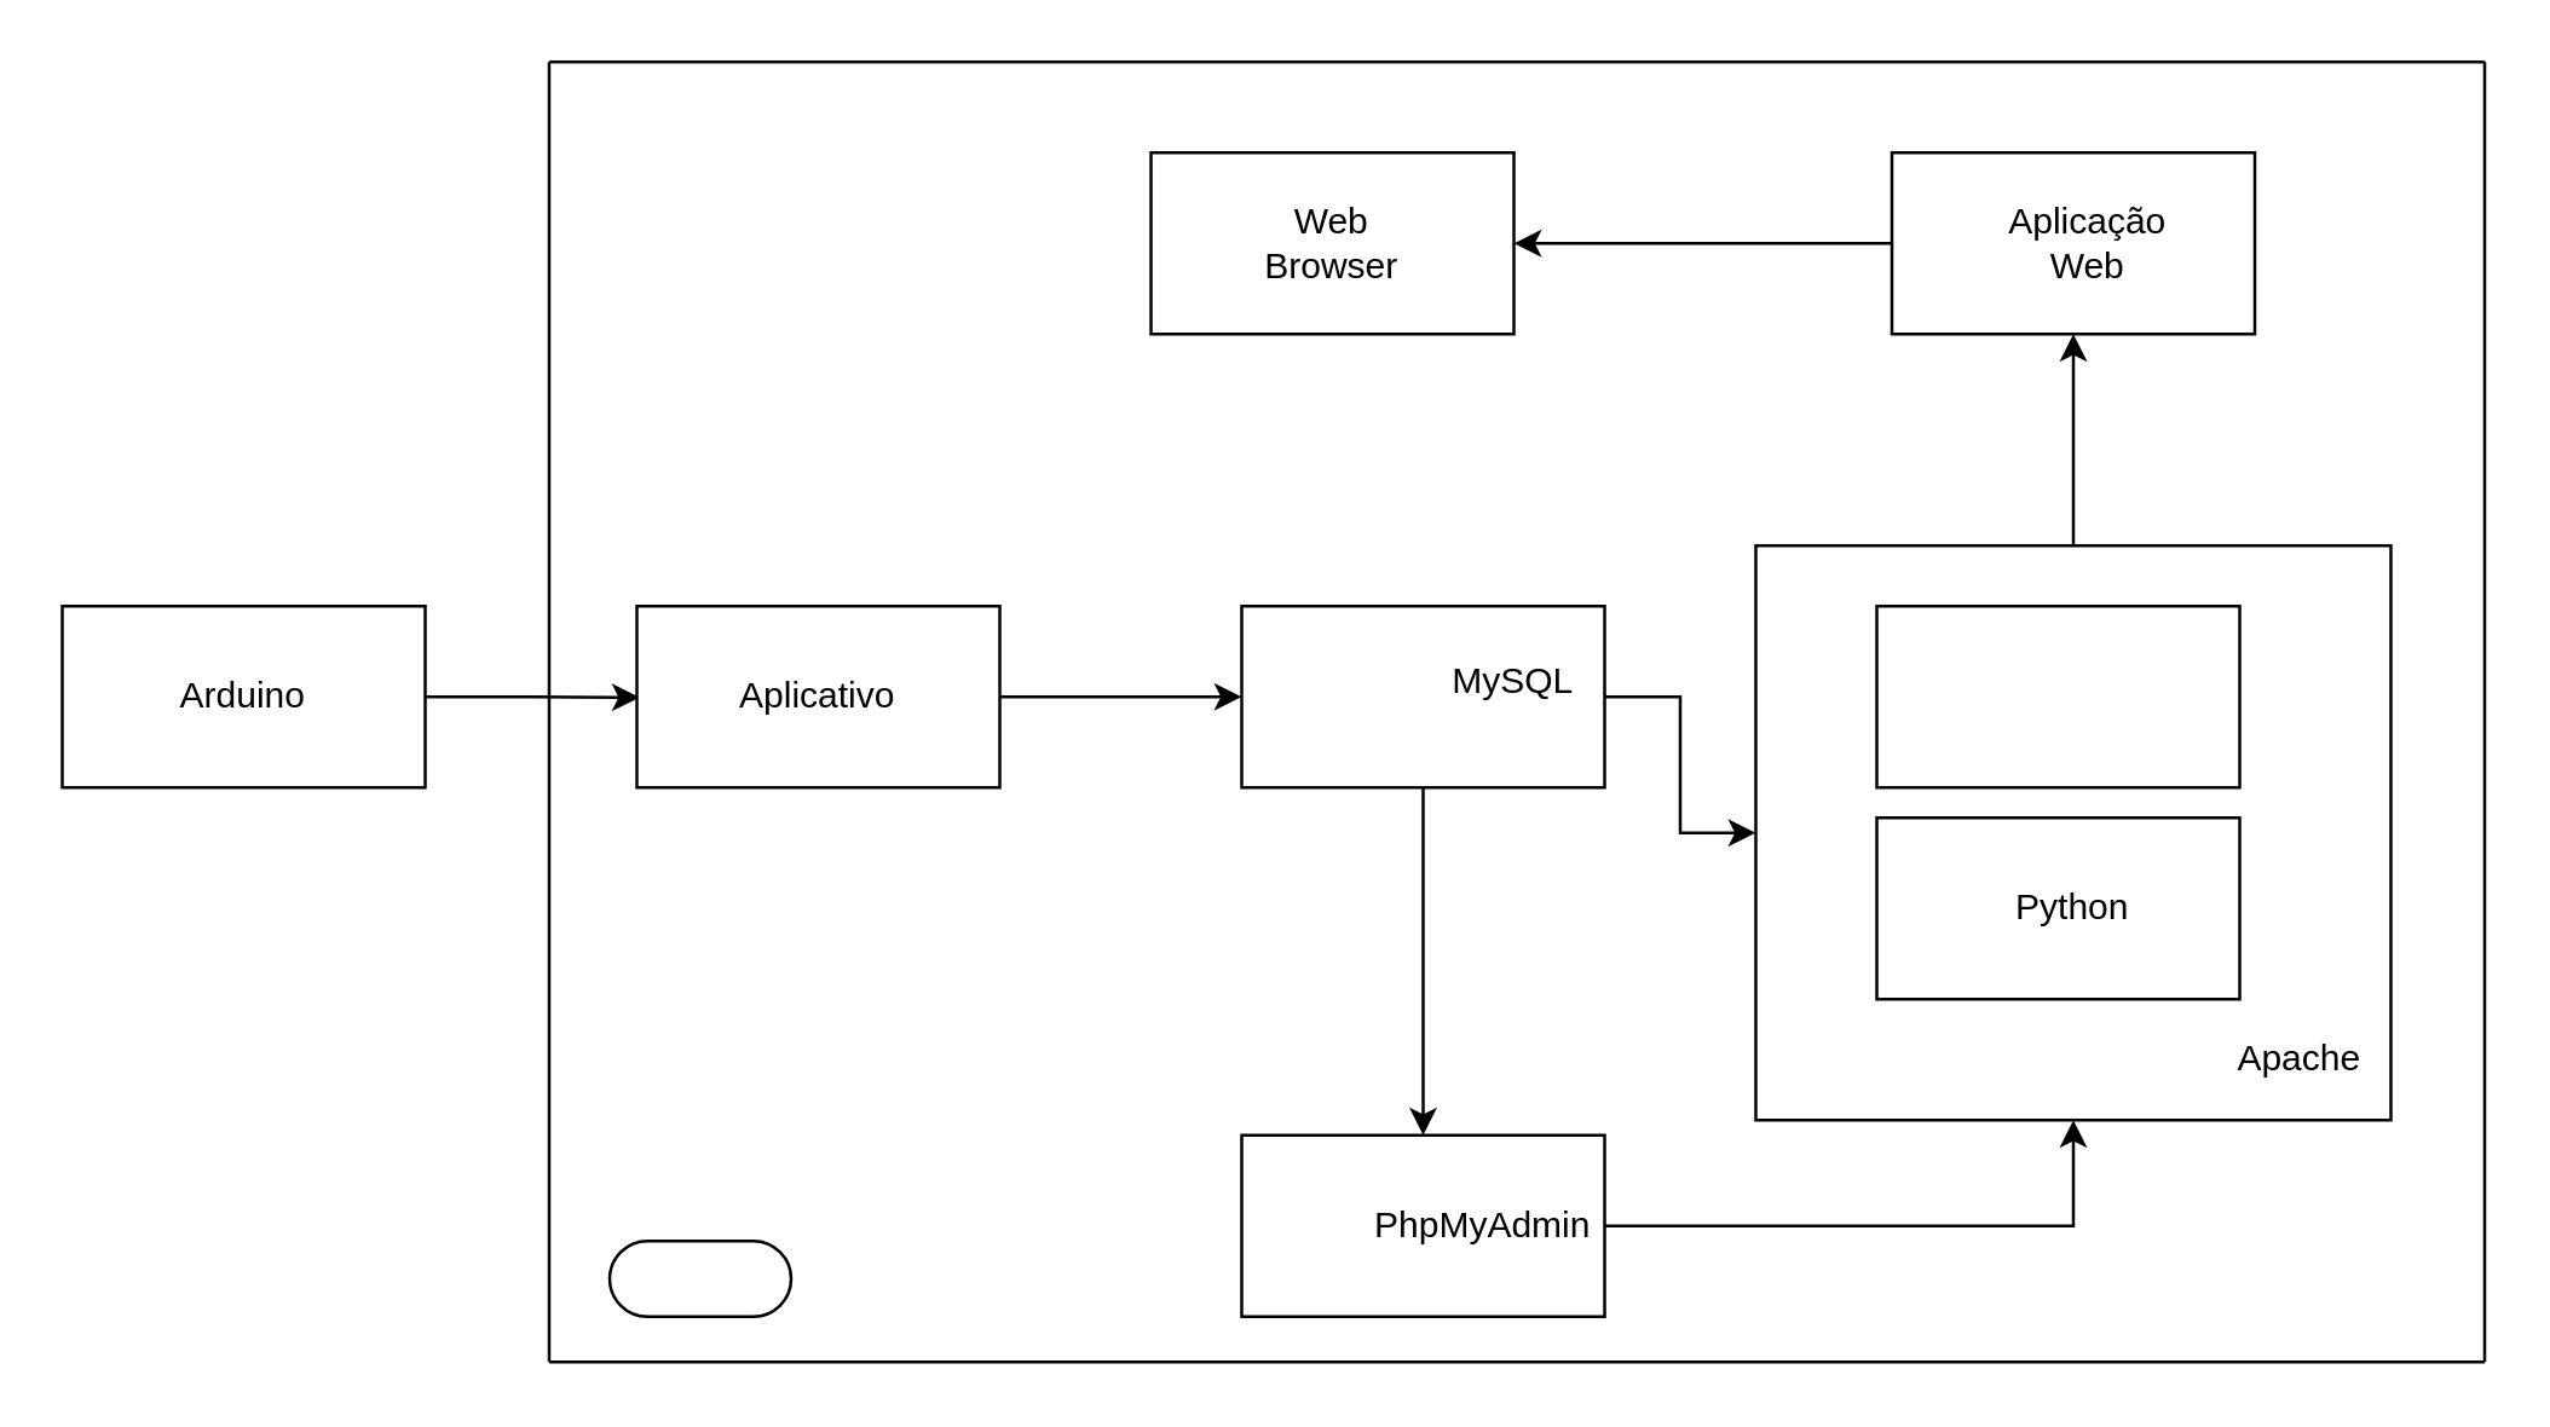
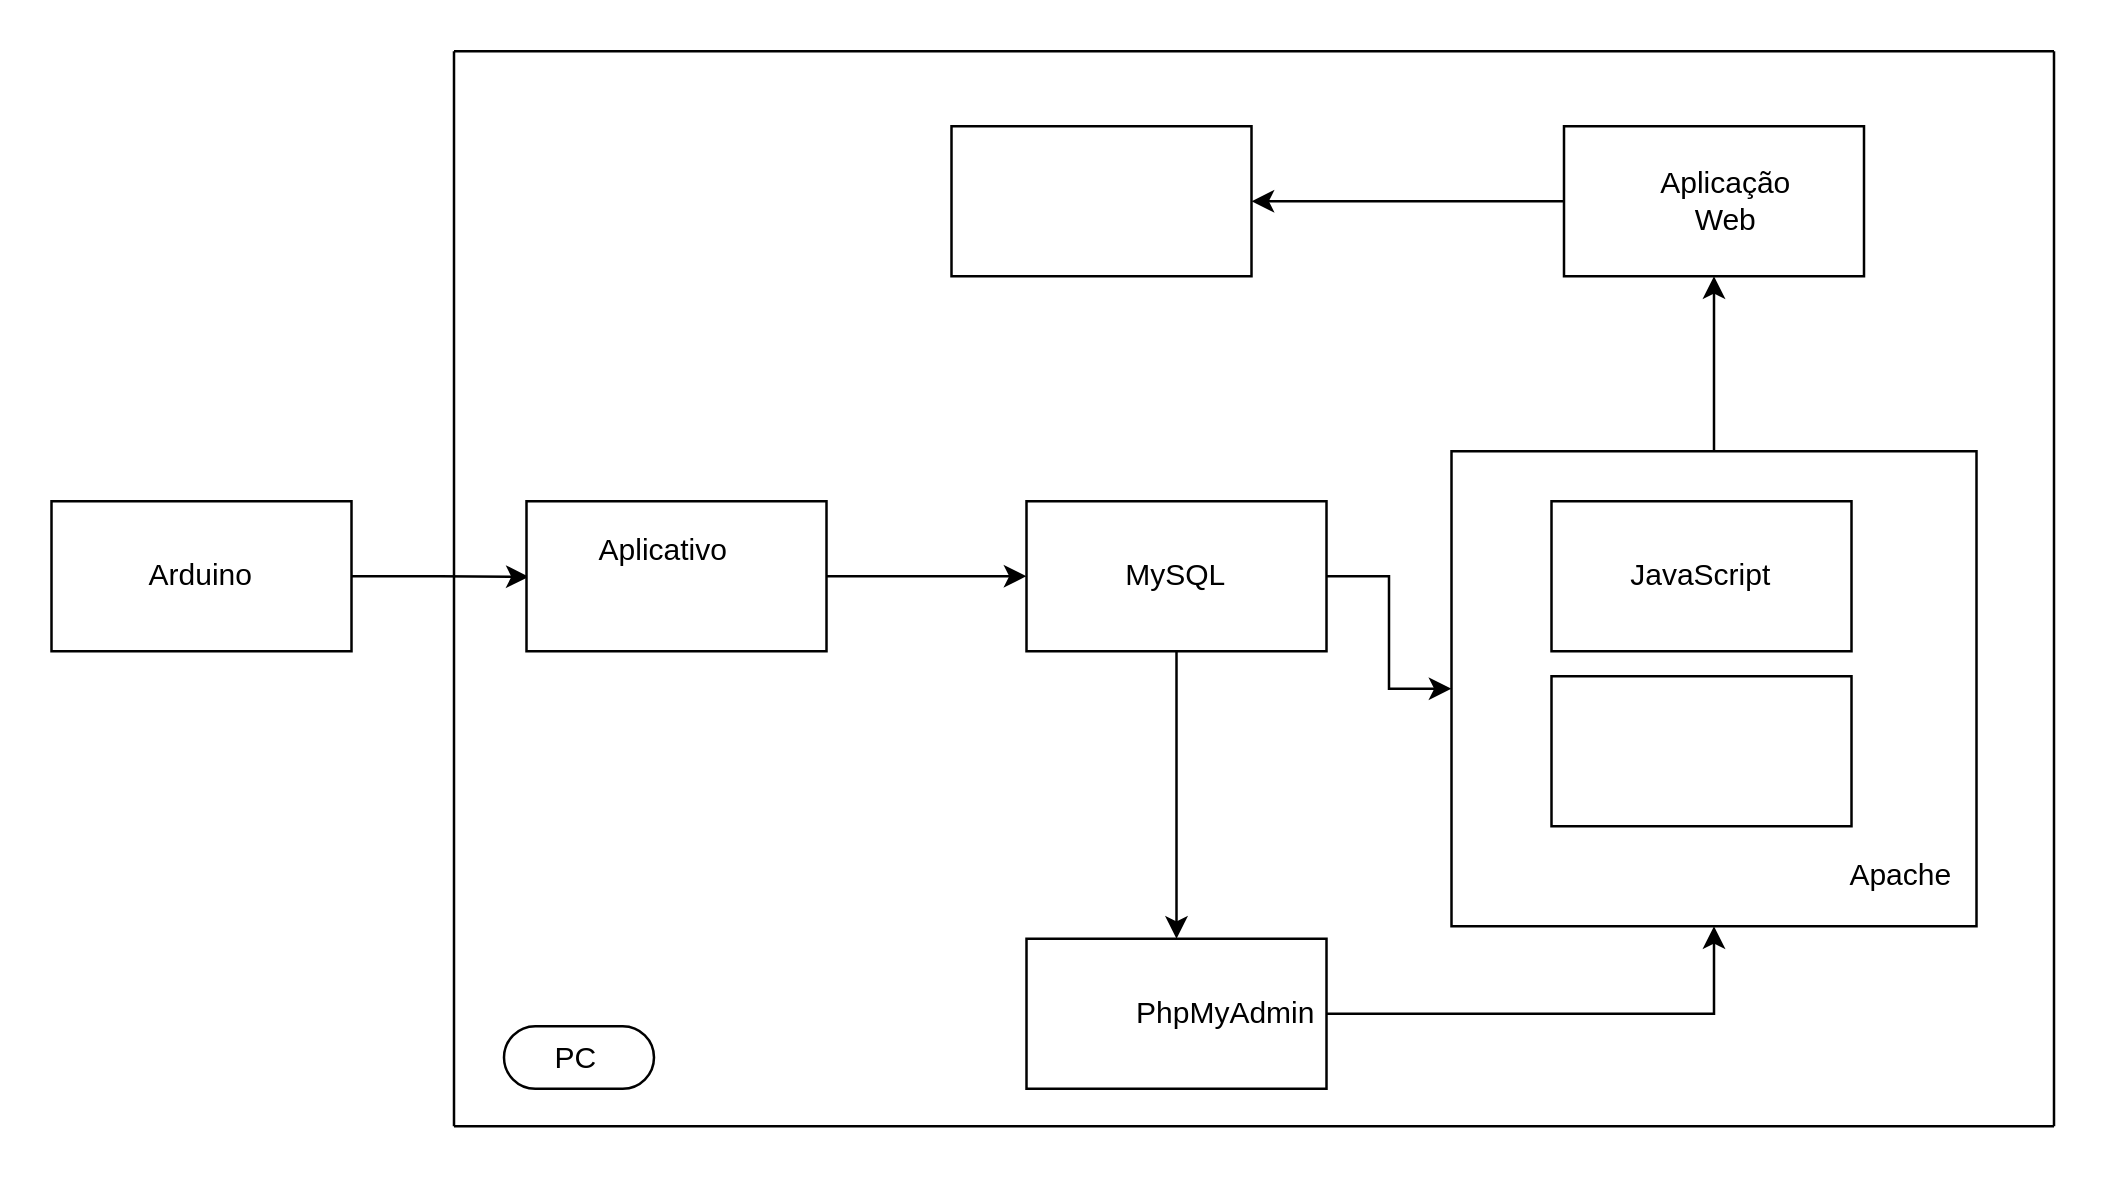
- <mxCell id="27" value="Web Browser" style="text;html=1;strokeColor=none;fillColor=none;align=center;verticalAlign=middle;whiteSpace=wrap;rounded=0;" vertex="1" parent="1"><mxGeometry x="420" y="70" width="40" height="20" as="geometry" /></mxCell>
- <mxCell id="12" value="MySQL" style="text;html=1;strokeColor=none;fillColor=none;align=center;verticalAlign=middle;whiteSpace=wrap;rounded=0;" vertex="1" parent="1"><mxGeometry x="480" y="215" width="40" height="20" as="geometry" /></mxCell>
+ <mxCell id="12" value="MySQL" style="text;html=1;strokeColor=none;fillColor=none;align=center;verticalAlign=middle;whiteSpace=wrap;rounded=0;" vertex="1" parent="1"><mxGeometry x="450" y="220" width="40" height="20" as="geometry" /></mxCell>
- <mxCell id="7" value="Aplicativo" style="text;html=1;strokeColor=none;fillColor=none;align=center;verticalAlign=middle;whiteSpace=wrap;rounded=0;" vertex="1" parent="1"><mxGeometry x="250" y="220" width="40" height="20" as="geometry" /></mxCell>
+ <mxCell id="7" value="Aplicativo" style="text;html=1;strokeColor=none;fillColor=none;align=center;verticalAlign=middle;whiteSpace=wrap;rounded=0;" vertex="1" parent="1"><mxGeometry x="245" y="210" width="40" height="20" as="geometry" /></mxCell>
+ <mxCell id="16" value="JavaScript" style="text;html=1;strokeColor=none;fillColor=none;align=center;verticalAlign=middle;whiteSpace=wrap;rounded=0;" vertex="1" parent="1"><mxGeometry x="660" y="220" width="40" height="20" as="geometry" /></mxCell>
- <mxCell id="19" value="Python" style="text;html=1;strokeColor=none;fillColor=none;align=center;verticalAlign=middle;whiteSpace=wrap;rounded=0;" vertex="1" parent="1"><mxGeometry x="665" y="290" width="40" height="20" as="geometry" /></mxCell>
+ <mxCell id="33" value="PC" style="text;html=1;strokeColor=none;fillColor=none;align=center;verticalAlign=middle;whiteSpace=wrap;rounded=0;shadow=0;" vertex="1" parent="1"><mxGeometry x="210" y="413" width="40" height="20" as="geometry" /></mxCell>
